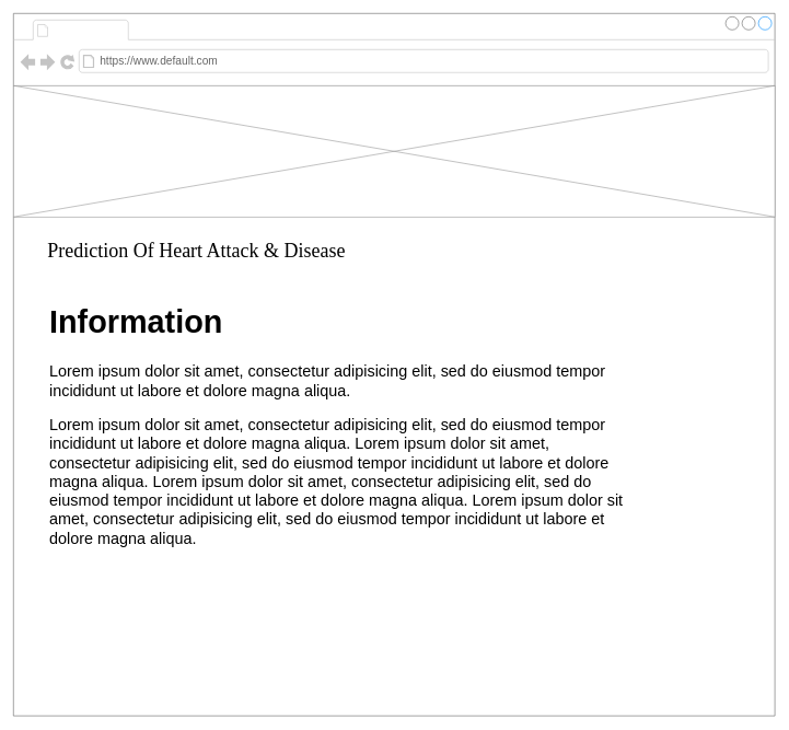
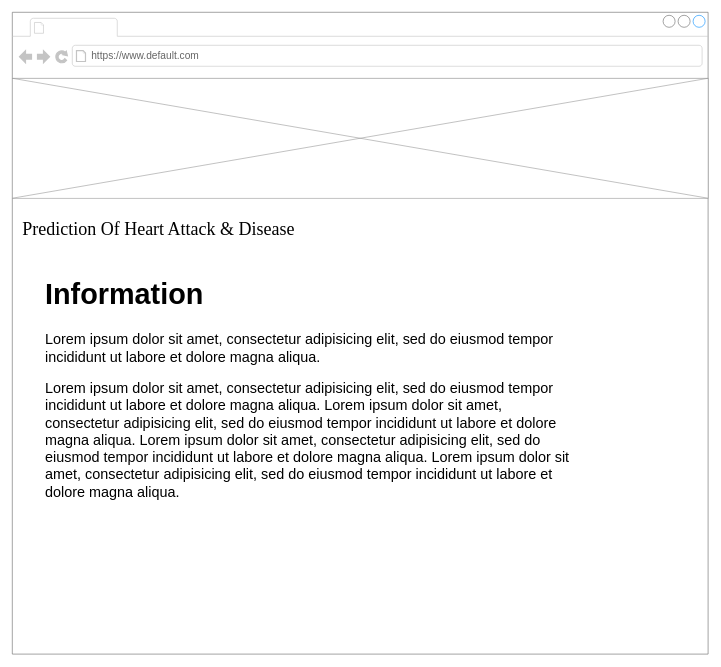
- <mxCell id="4" value="Prediction Of Heart Attack &amp;amp; Disease" style="text;html=1;points=[];align=left;verticalAlign=top;spacingTop=-4;fontSize=30;fontFamily=Verdana" vertex="1" parent="1"><mxGeometry x="70" y="360" width="500" height="50" as="geometry" /></mxCell>
+ <mxCell id="4" value="Prediction Of Heart Attack &amp;amp; Disease" style="text;html=1;points=[];align=left;verticalAlign=top;spacingTop=-4;fontSize=30;fontFamily=Verdana" vertex="1" parent="1"><mxGeometry x="35" y="360" width="500" height="50" as="geometry" /></mxCell>
